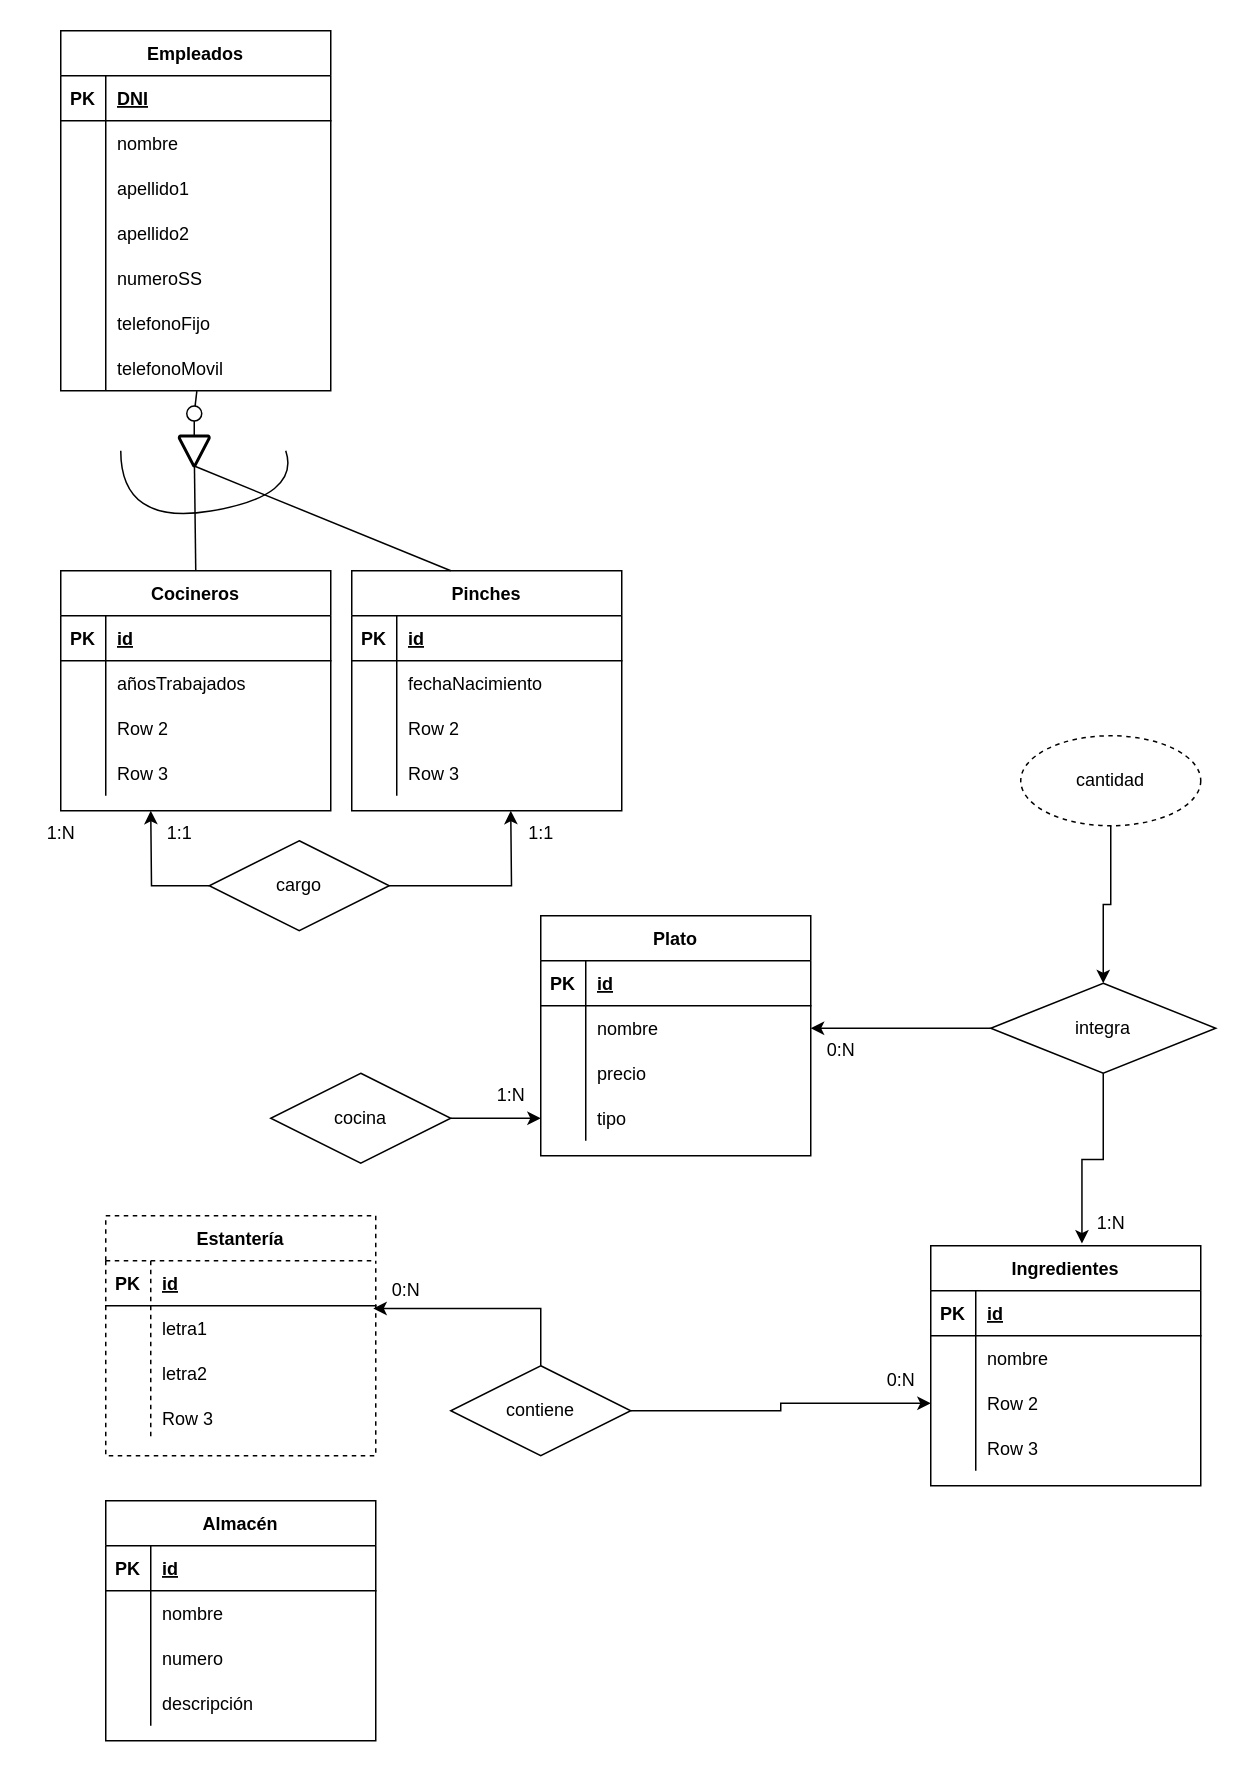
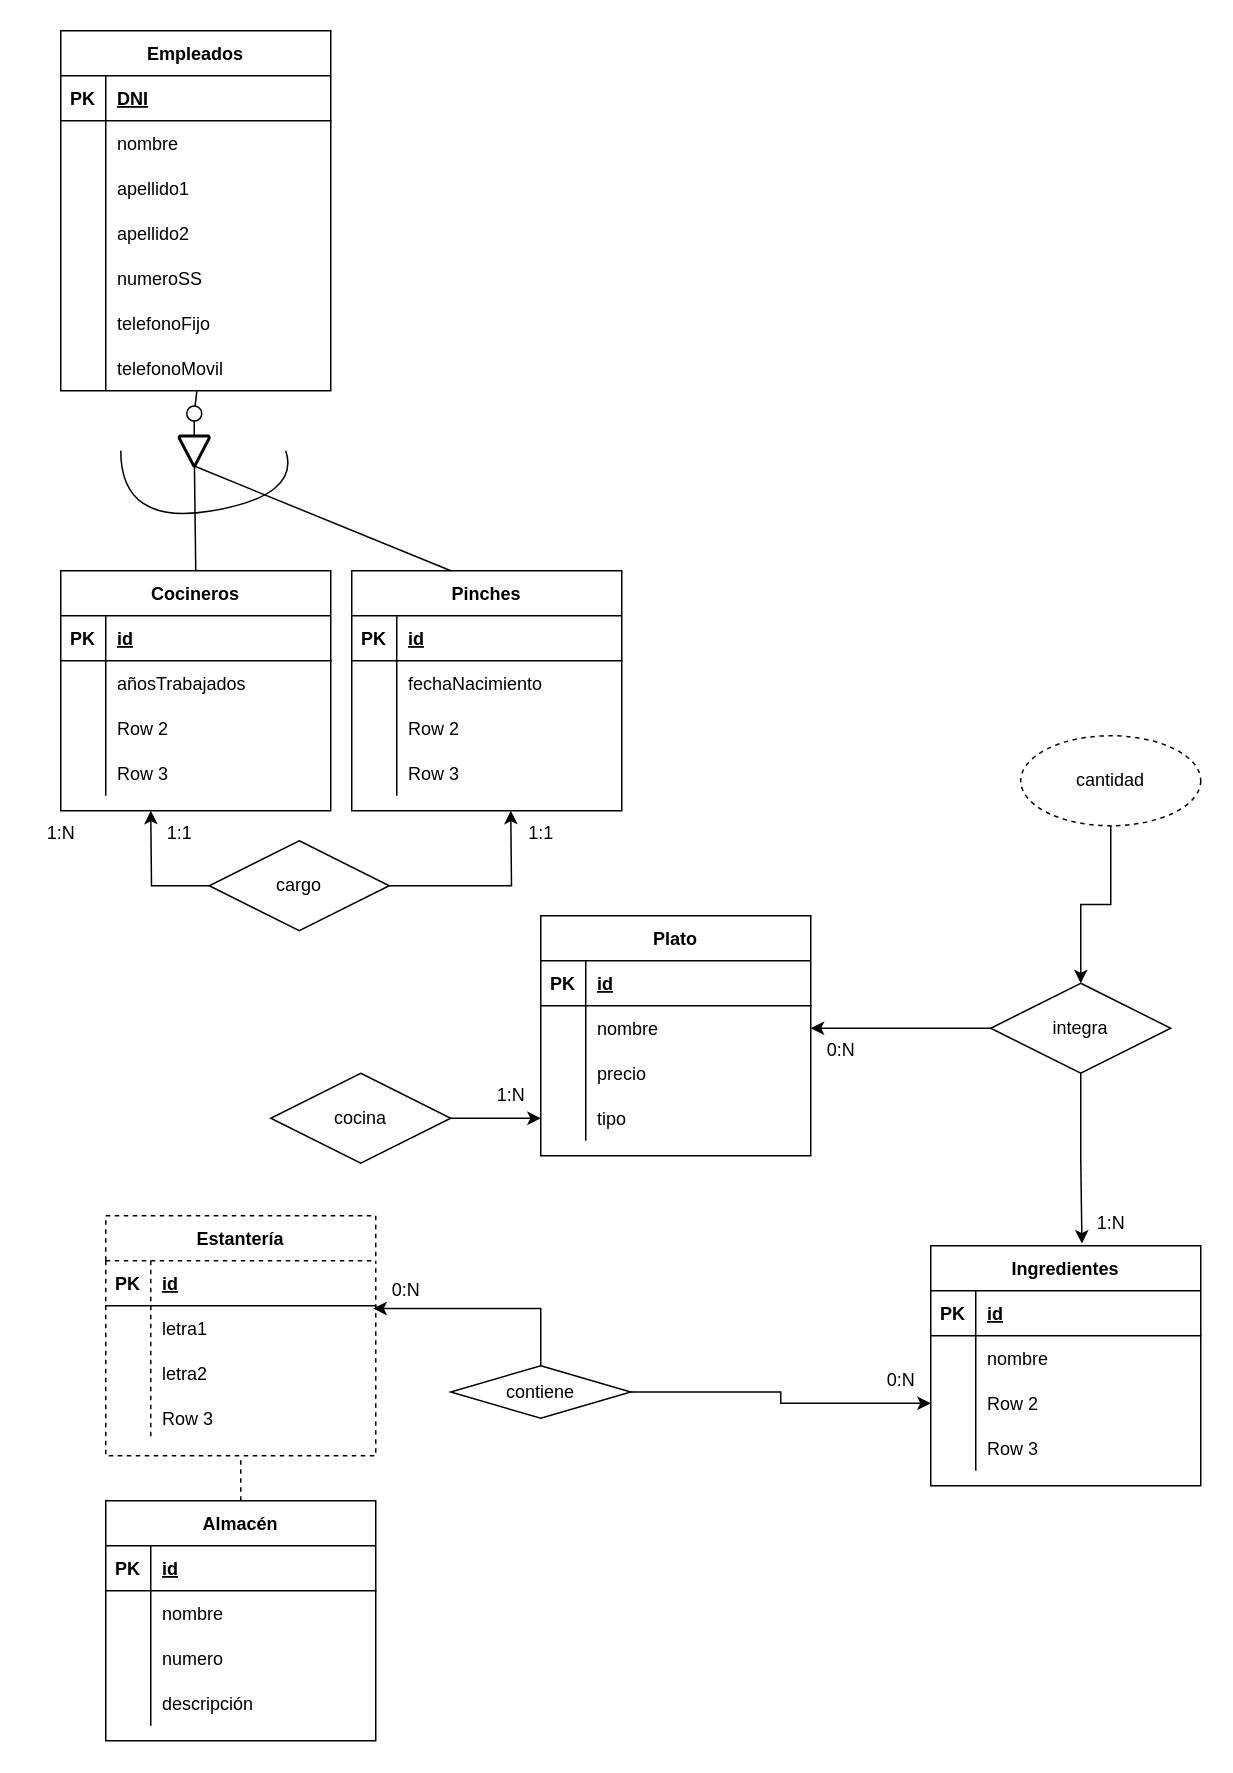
- <mxCell id="87" value="integra" style="shape=rhombus;perimeter=rhombusPerimeter;whiteSpace=wrap;html=1;align=center;" vertex="1" parent="1"><mxGeometry x="660" y="655" width="150" height="60" as="geometry" /></mxCell>
+ <mxCell id="87" value="integra" style="shape=rhombus;perimeter=rhombusPerimeter;whiteSpace=wrap;html=1;align=center;" vertex="1" parent="1"><mxGeometry x="660" y="655" width="120" height="60" as="geometry" /></mxCell>
- <mxCell id="122" value="contiene" style="shape=rhombus;perimeter=rhombusPerimeter;whiteSpace=wrap;html=1;align=center;" vertex="1" parent="1"><mxGeometry x="300" y="910" width="120" height="60" as="geometry" /></mxCell>
+ <mxCell id="122" value="contiene" style="shape=rhombus;perimeter=rhombusPerimeter;whiteSpace=wrap;html=1;align=center;" vertex="1" parent="1"><mxGeometry x="300" y="910" width="120" height="35" as="geometry" /></mxCell>
+ <mxCell id="116" value="" style="endArrow=none;html=1;rounded=0;exitX=0.5;exitY=0;exitDx=0;exitDy=0;entryX=0.5;entryY=1;entryDx=0;entryDy=0;dashed=1;" edge="1" parent="1" source="90" target="103"><mxGeometry relative="1" as="geometry"><mxPoint x="360" y="1200" as="sourcePoint" /><mxPoint x="520" y="1200" as="targetPoint" /></mxGeometry></mxCell>
